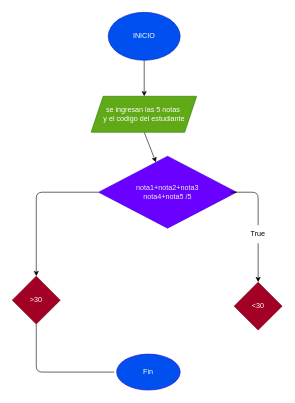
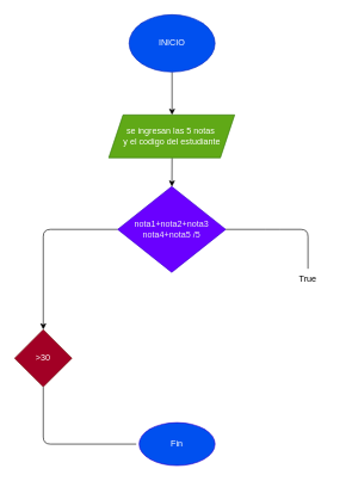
- <mxCell id="7" value="&lt;span style=&quot;color: rgb(240 , 240 , 240)&quot;&gt;nota1+nota2+nota3&lt;/span&gt;&lt;br style=&quot;color: rgb(240 , 240 , 240)&quot;&gt;&lt;span style=&quot;color: rgb(240 , 240 , 240)&quot;&gt;nota4+nota5 /5&lt;/span&gt;" style="rhombus;whiteSpace=wrap;html=1;fillColor=#6a00ff;fontColor=#ffffff;strokeColor=#3700CC;" vertex="1" parent="1"><mxGeometry x="164" y="260" width="230" height="120" as="geometry" /></mxCell>
+ <mxCell id="7" value="&lt;span style=&quot;color: rgb(240 , 240 , 240)&quot;&gt;nota1+nota2+nota3&lt;/span&gt;&lt;br style=&quot;color: rgb(240 , 240 , 240)&quot;&gt;&lt;span style=&quot;color: rgb(240 , 240 , 240)&quot;&gt;nota4+nota5 /5&lt;/span&gt;" style="rhombus;whiteSpace=wrap;html=1;fillColor=#6a00ff;fontColor=#ffffff;strokeColor=#3700CC;" vertex="1" parent="1"><mxGeometry x="164" y="260" width="151" height="120" as="geometry" /></mxCell>
- <mxCell id="5" value="" style="edgeStyle=none;html=1;startArrow=none;" edge="1" parent="1" source="11" target="8"><mxGeometry relative="1" as="geometry"><Array as="points" /></mxGeometry></mxCell>
- <mxCell id="8" value="&amp;lt;30" style="rhombus;whiteSpace=wrap;html=1;fillColor=#a20025;fontColor=#ffffff;strokeColor=#6F0000;" vertex="1" parent="1"><mxGeometry x="390" y="470" width="80" height="80" as="geometry" /></mxCell>
